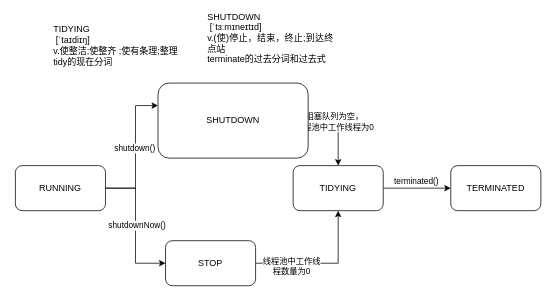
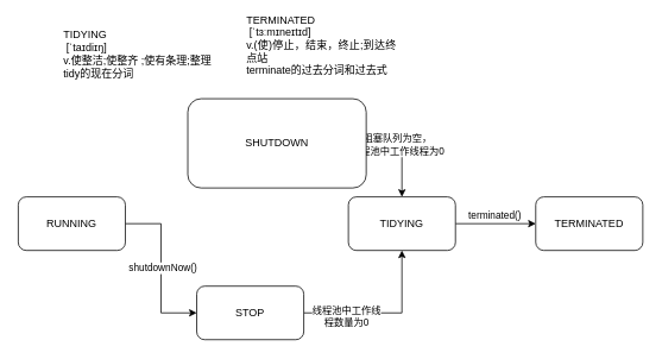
- <mxCell id="18" value="&lt;div style=&quot;text-align: justify&quot;&gt;&lt;span style=&quot;text-align: center&quot;&gt;SHUTDOWN&lt;/span&gt;&lt;br&gt;&lt;/div&gt;&lt;div style=&quot;text-align: justify&quot;&gt;&lt;span&gt;&amp;nbsp;[ˈtɜːmɪneɪtɪd]&lt;/span&gt;&lt;/div&gt;&lt;div style=&quot;text-align: justify&quot;&gt;v.&lt;span&gt;(使)停止，结束，终止;到达终点站&lt;/span&gt;&lt;/div&gt;&lt;div style=&quot;text-align: justify&quot;&gt;&lt;span&gt;terminate的过去分词和过去式&lt;/span&gt;&lt;span&gt;&amp;nbsp;&lt;/span&gt;&lt;br&gt;&lt;/div&gt;" style="text;html=1;strokeColor=none;fillColor=none;align=left;verticalAlign=middle;whiteSpace=wrap;rounded=0;" vertex="1" parent="1"><mxGeometry x="274" y="20" width="170" height="60" as="geometry" /></mxCell>
+ <mxCell id="18" value="&lt;div style=&quot;text-align: justify&quot;&gt;&lt;span style=&quot;text-align: center&quot;&gt;TERMINATED&lt;/span&gt;&lt;br&gt;&lt;/div&gt;&lt;div style=&quot;text-align: justify&quot;&gt;&lt;span&gt;&amp;nbsp;[ˈtɜːmɪneɪtɪd]&lt;/span&gt;&lt;/div&gt;&lt;div style=&quot;text-align: justify&quot;&gt;v.&lt;span&gt;(使)停止，结束，终止;到达终点站&lt;/span&gt;&lt;/div&gt;&lt;div style=&quot;text-align: justify&quot;&gt;&lt;span&gt;terminate的过去分词和过去式&lt;/span&gt;&lt;span&gt;&amp;nbsp;&lt;/span&gt;&lt;br&gt;&lt;/div&gt;" style="text;html=1;strokeColor=none;fillColor=none;align=left;verticalAlign=middle;whiteSpace=wrap;rounded=0;" vertex="1" parent="1"><mxGeometry x="274" y="20" width="170" height="60" as="geometry" /></mxCell>
- <mxCell id="4" value="" style="edgeStyle=orthogonalEdgeStyle;rounded=0;orthogonalLoop=1;jettySize=auto;html=1;" edge="1" parent="1" source="6" target="12"><mxGeometry relative="1" as="geometry"><Array as="points"><mxPoint x="180" y="250" /><mxPoint x="180" y="140" /></Array></mxGeometry></mxCell>
- <mxCell id="5" value="shutdown()" style="edgeLabel;html=1;align=center;verticalAlign=middle;resizable=0;points=[];" vertex="1" connectable="0" parent="4"><mxGeometry x="0.044" y="2" relative="1" as="geometry"><mxPoint as="offset" /></mxGeometry></mxCell>
